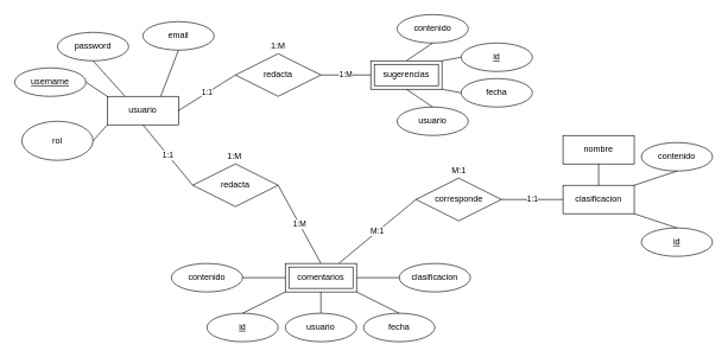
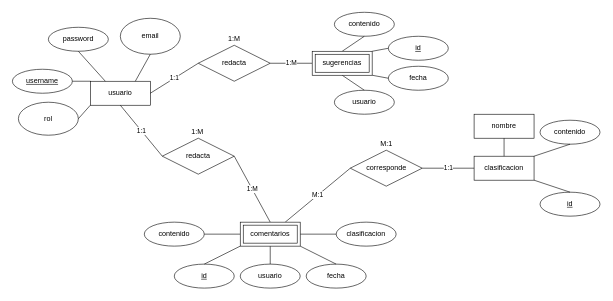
- <mxCell id="5" value="email" style="ellipse;whiteSpace=wrap;html=1;align=center;" vertex="1" parent="1"><mxGeometry x="200" y="30" width="100" height="40" as="geometry" /></mxCell>
+ <mxCell id="5" value="email" style="ellipse;whiteSpace=wrap;html=1;align=center;" vertex="1" parent="1"><mxGeometry x="200" y="30" width="100" height="60" as="geometry" /></mxCell>
- <mxCell id="4" value="username" style="ellipse;whiteSpace=wrap;html=1;align=center;fontStyle=4;" vertex="1" parent="1"><mxGeometry x="20" y="95" width="100" height="40" as="geometry" /></mxCell>
+ <mxCell id="4" value="username" style="ellipse;whiteSpace=wrap;html=1;align=center;fontStyle=4;" vertex="1" parent="1"><mxGeometry x="20" y="115" width="100" height="40" as="geometry" /></mxCell>
